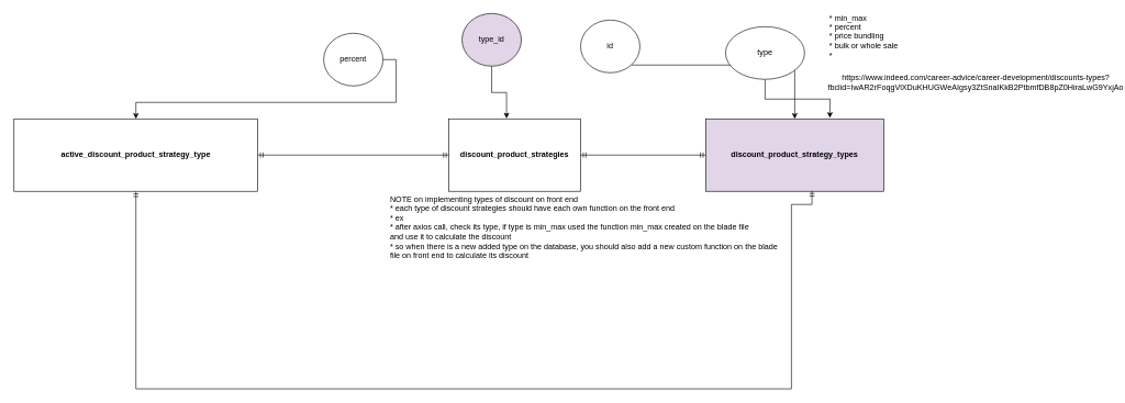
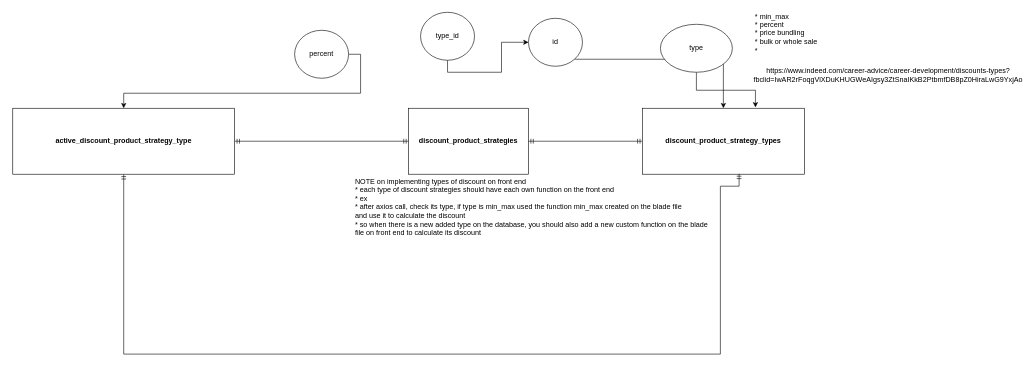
- <mxCell id="12" value="type_id" style="ellipse;whiteSpace=wrap;html=1;fillColor=#e1d5e7;" parent="1" vertex="1"><mxGeometry x="700" y="20" width="90" height="80" as="geometry" /></mxCell>
+ <mxCell id="12" value="type_id" style="ellipse;whiteSpace=wrap;html=1;" parent="1" vertex="1"><mxGeometry x="700" y="20" width="90" height="80" as="geometry" /></mxCell>
- <mxCell id="11" style="edgeStyle=orthogonalEdgeStyle;rounded=0;orthogonalLoop=1;jettySize=auto;html=1;exitX=0.5;exitY=1;exitDx=0;exitDy=0;entryX=0.438;entryY=-0.005;entryDx=0;entryDy=0;entryPerimeter=0;" parent="1" source="12" target="2" edge="1"><mxGeometry relative="1" as="geometry" /></mxCell>
+ <mxCell id="11" style="edgeStyle=orthogonalEdgeStyle;rounded=0;orthogonalLoop=1;jettySize=auto;html=1;exitX=0.5;exitY=1;exitDx=0;exitDy=0;" parent="1" source="12" target="6" edge="1"><mxGeometry relative="1" as="geometry" /></mxCell>
- <mxCell id="4" value="&lt;b&gt;discount_product_strategy_types&lt;/b&gt;" style="rounded=0;whiteSpace=wrap;html=1;fillColor=#e1d5e7;" parent="1" vertex="1"><mxGeometry x="1070" y="180" width="270" height="110" as="geometry" /></mxCell>
+ <mxCell id="4" value="&lt;b&gt;discount_product_strategy_types&lt;/b&gt;" style="rounded=0;whiteSpace=wrap;html=1;" parent="1" vertex="1"><mxGeometry x="1070" y="180" width="270" height="110" as="geometry" /></mxCell>
